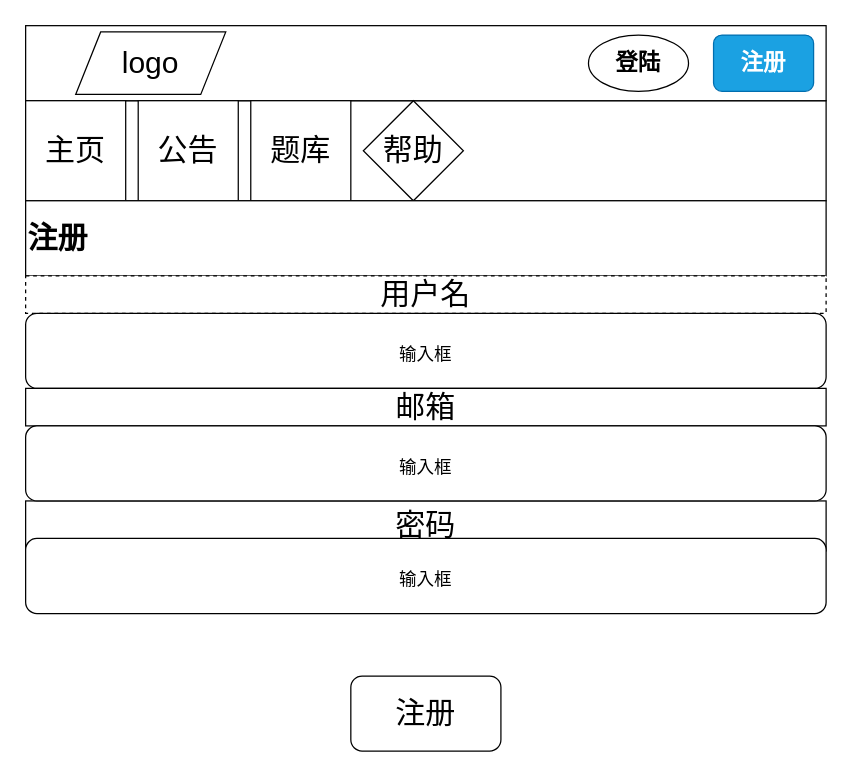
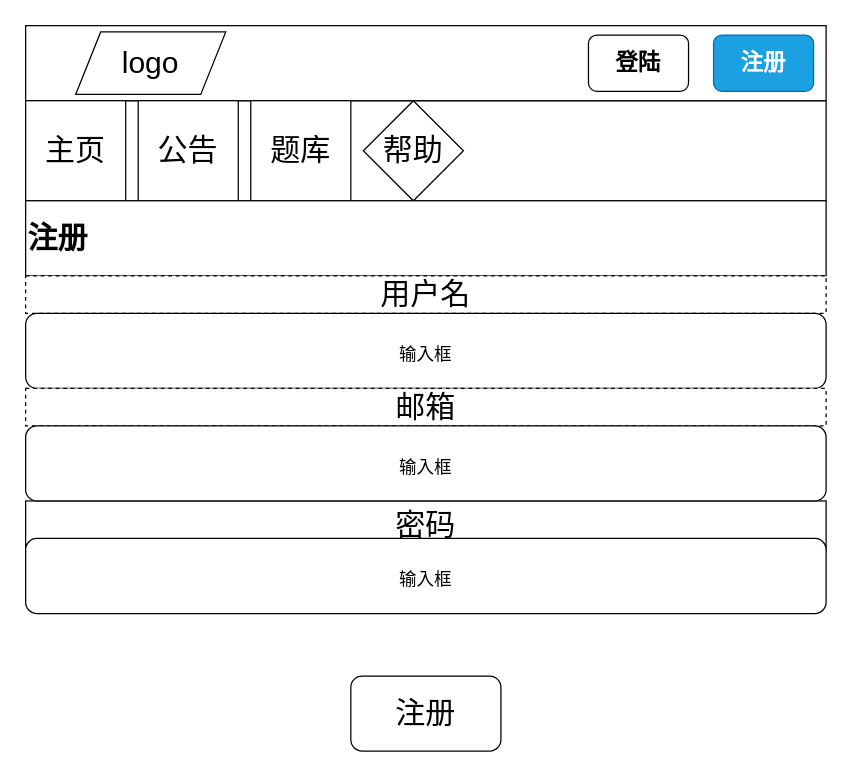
- <mxCell id="17" value="&lt;b&gt;&lt;font style=&quot;font-size: 18px;&quot;&gt;登陆&lt;/font&gt;&lt;/b&gt;" style="ellipse;whiteSpace=wrap;html=1;align=center;" parent="1" vertex="1"><mxGeometry x="470" y="27.5" width="80" height="45" as="geometry" /></mxCell>
+ <mxCell id="17" value="&lt;b&gt;&lt;font style=&quot;font-size: 18px;&quot;&gt;登陆&lt;/font&gt;&lt;/b&gt;" style="rounded=1;whiteSpace=wrap;html=1;align=center;" parent="1" vertex="1"><mxGeometry x="470" y="27.5" width="80" height="45" as="geometry" /></mxCell>
- <mxCell id="15" value="邮箱" style="rounded=0;whiteSpace=wrap;html=1;fontSize=24;" parent="1" vertex="1"><mxGeometry x="20" y="310" width="640" height="30" as="geometry" /></mxCell>
+ <mxCell id="15" value="邮箱" style="rounded=0;whiteSpace=wrap;html=1;fontSize=24;dashed=1;" parent="1" vertex="1"><mxGeometry x="20" y="310" width="640" height="30" as="geometry" /></mxCell>
